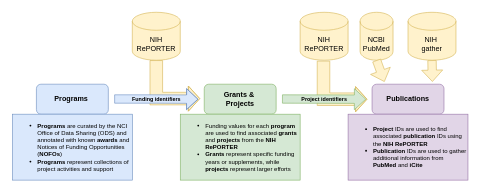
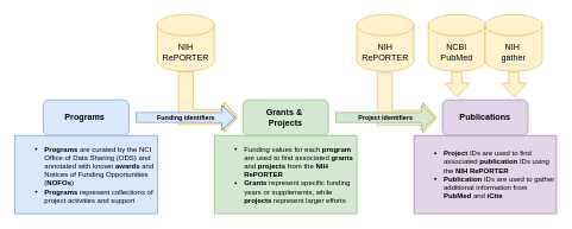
- <mxCell id="14" value="NCBI&lt;div&gt;PubMed&lt;/div&gt;" style="shape=cylinder3;whiteSpace=wrap;html=1;boundedLbl=1;backgroundOutline=1;size=15;fillColor=#fff2cc;strokeColor=#d6b656;" vertex="1" parent="1"><mxGeometry x="600" y="20" width="55" height="80" as="geometry" /></mxCell>
+ <mxCell id="14" value="NCBI&lt;div&gt;PubMed&lt;/div&gt;" style="shape=cylinder3;whiteSpace=wrap;html=1;boundedLbl=1;backgroundOutline=1;size=15;fillColor=#fff2cc;strokeColor=#d6b656;" vertex="1" parent="1"><mxGeometry x="600" y="20" width="80" height="80" as="geometry" /></mxCell>
